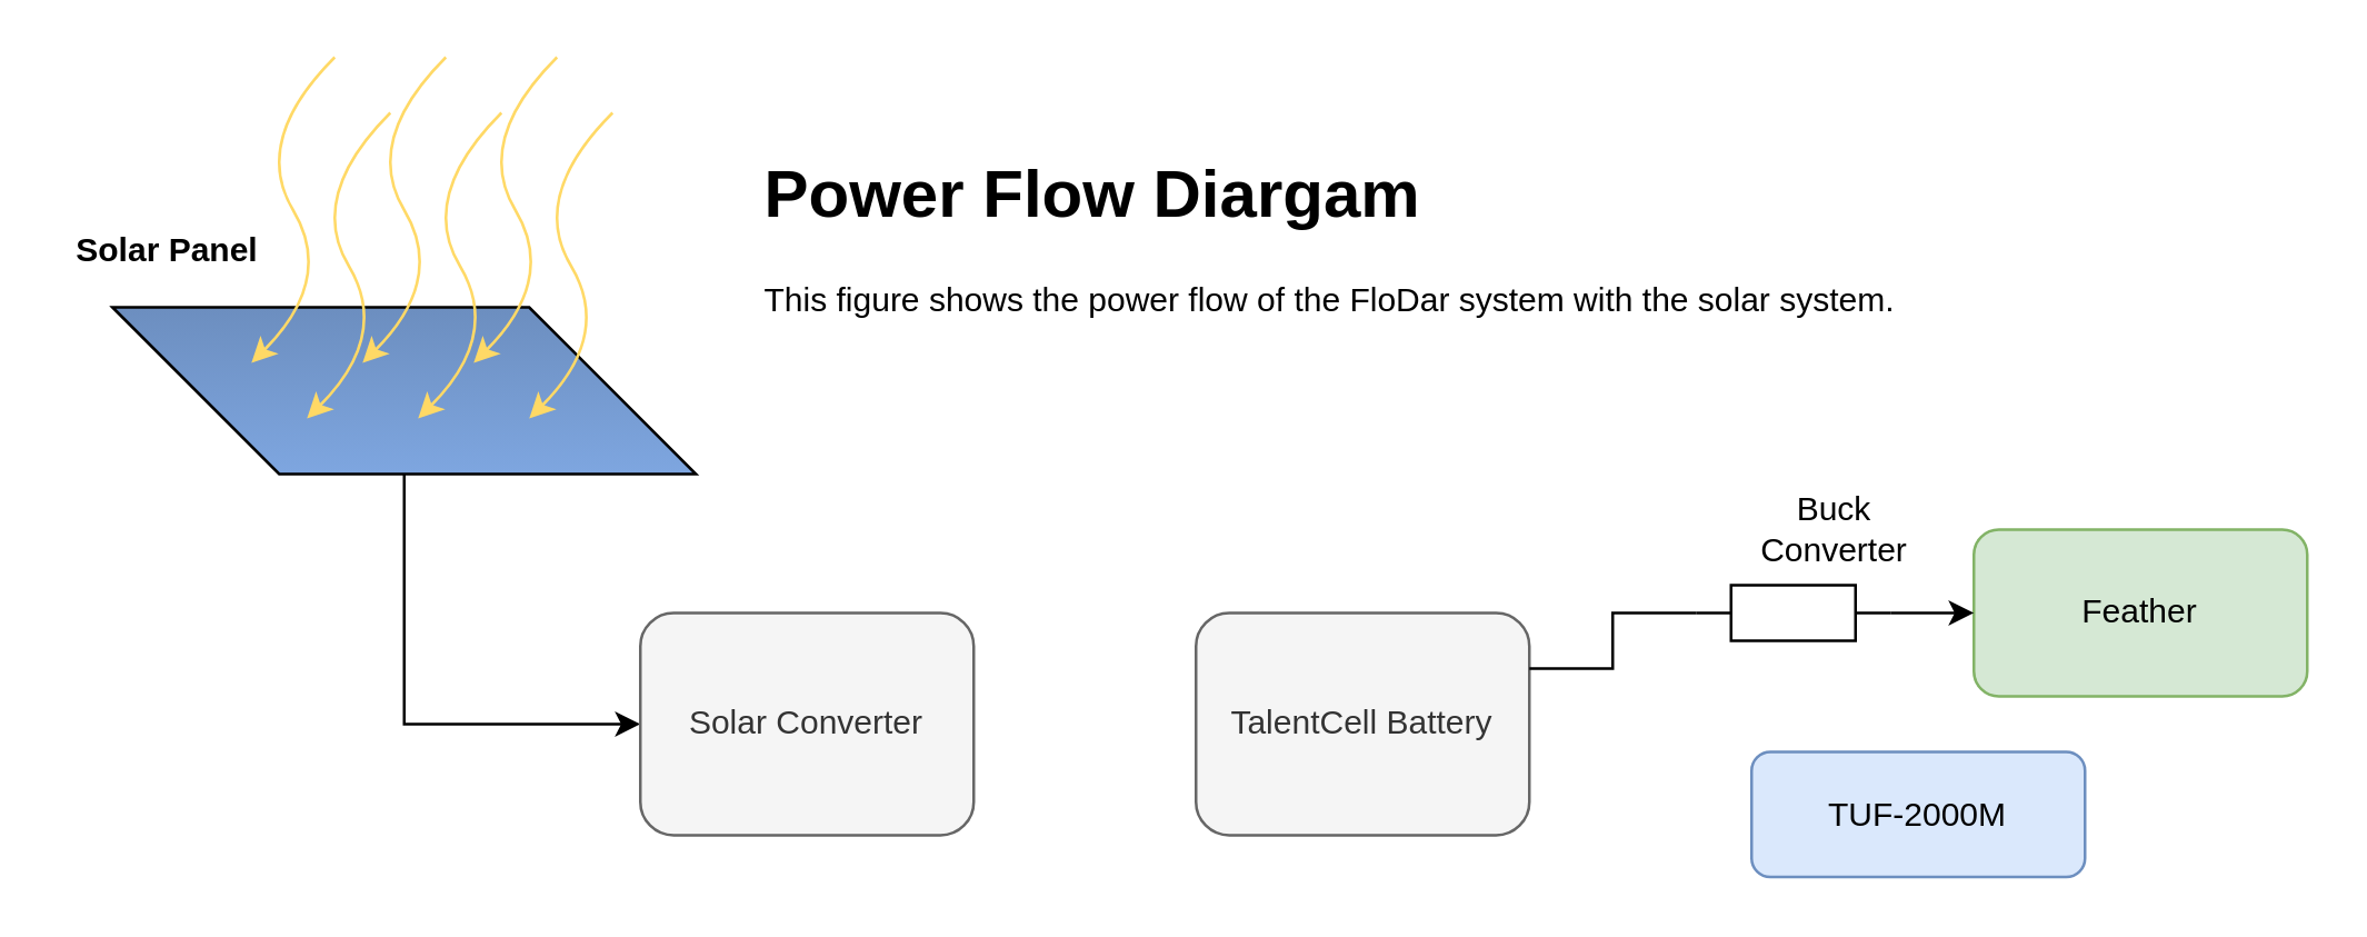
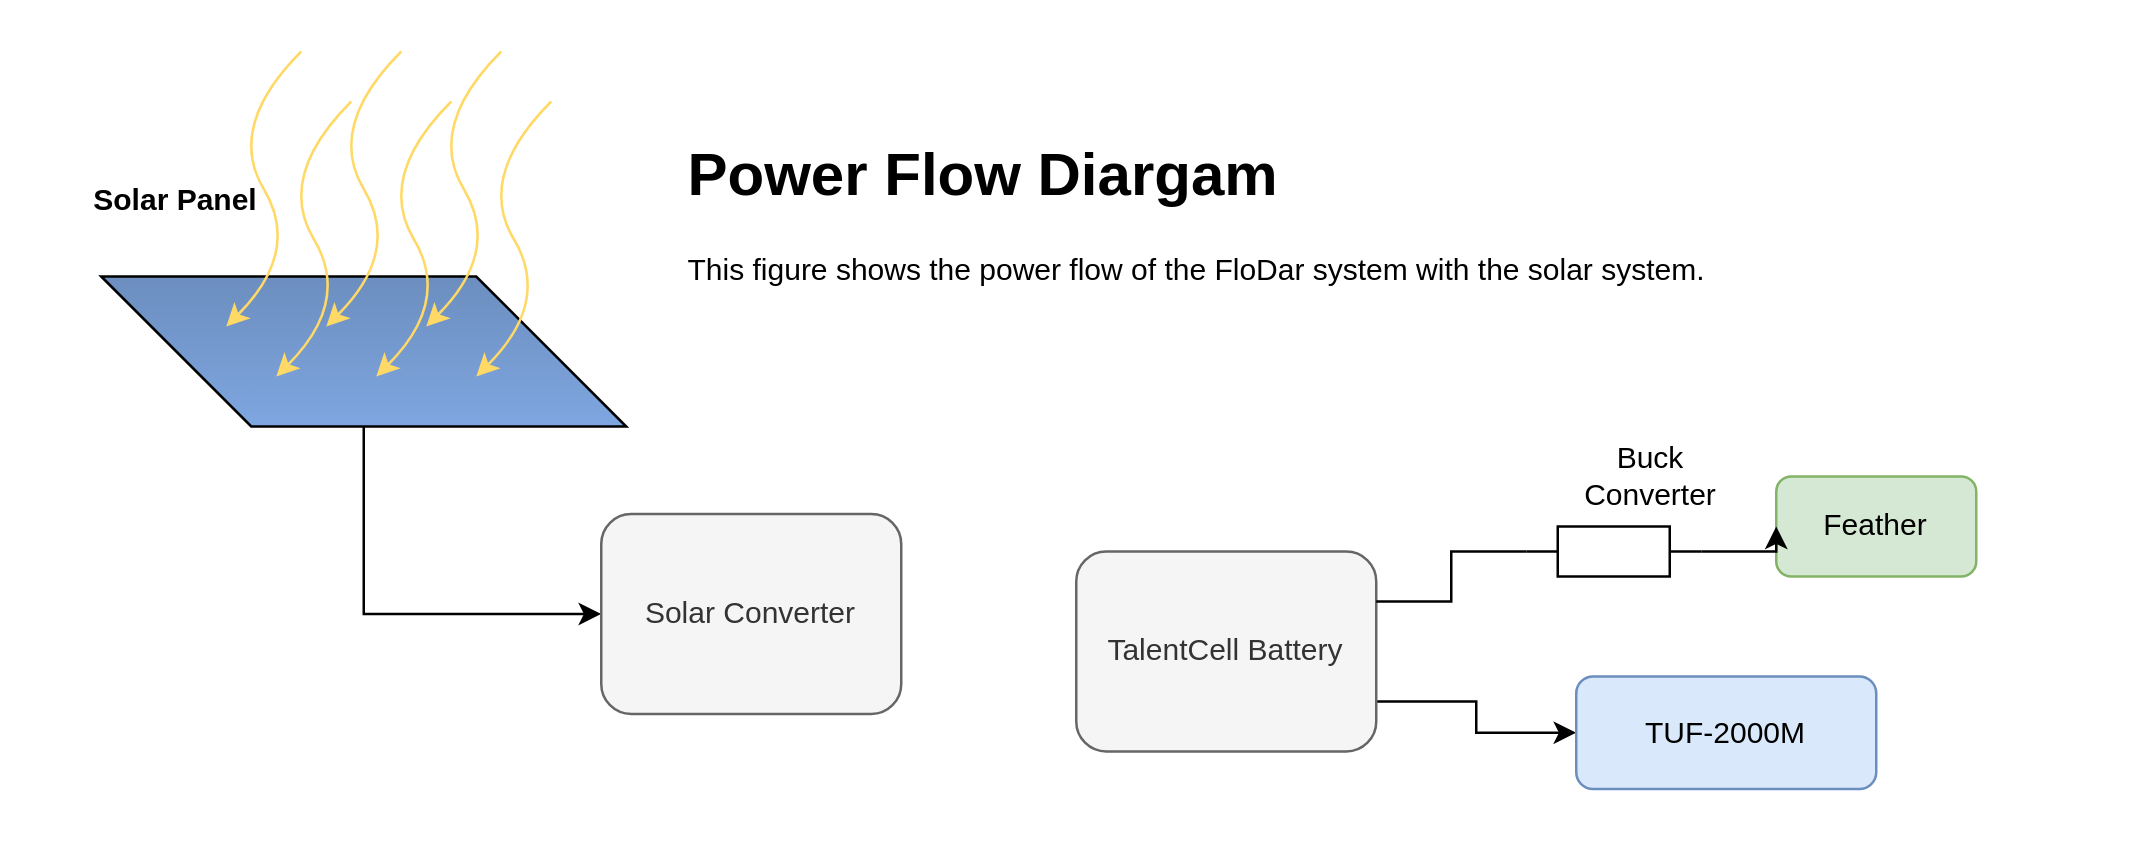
- <mxCell id="10" value="&lt;b&gt;Solar Panel&lt;/b&gt;" style="text;html=1;strokeColor=none;fillColor=none;align=center;verticalAlign=middle;whiteSpace=wrap;rounded=0;opacity=70;" vertex="1" parent="1"><mxGeometry x="20" y="80" width="80" height="20" as="geometry" /></mxCell>
+ <mxCell id="10" value="&lt;b&gt;Solar Panel&lt;/b&gt;" style="text;html=1;strokeColor=none;fillColor=none;align=center;verticalAlign=middle;whiteSpace=wrap;rounded=0;opacity=70;" vertex="1" parent="1"><mxGeometry x="30" y="70" width="80" height="20" as="geometry" /></mxCell>
- <mxCell id="14" value="Feather" style="rounded=1;whiteSpace=wrap;html=1;fillColor=#d5e8d4;strokeColor=#82b366;" vertex="1" parent="1"><mxGeometry x="710" y="190" width="120" height="60" as="geometry" /></mxCell>
+ <mxCell id="14" value="Feather" style="rounded=1;whiteSpace=wrap;html=1;fillColor=#d5e8d4;strokeColor=#82b366;" vertex="1" parent="1"><mxGeometry x="710" y="190" width="80" height="40" as="geometry" /></mxCell>
- <mxCell id="11" value="Solar Converter" style="rounded=1;whiteSpace=wrap;html=1;fillColor=#f5f5f5;strokeColor=#666666;fontColor=#333333;" vertex="1" parent="1"><mxGeometry x="230" y="220" width="120" height="80" as="geometry" /></mxCell>
+ <mxCell id="11" value="Solar Converter" style="rounded=1;whiteSpace=wrap;html=1;fillColor=#f5f5f5;strokeColor=#666666;fontColor=#333333;" vertex="1" parent="1"><mxGeometry x="240" y="205" width="120" height="80" as="geometry" /></mxCell>
+ <mxCell id="12" style="edgeStyle=orthogonalEdgeStyle;rounded=0;orthogonalLoop=1;jettySize=auto;html=1;exitX=1;exitY=0.75;exitDx=0;exitDy=0;entryX=0;entryY=0.5;entryDx=0;entryDy=0;" edge="1" parent="1" source="13" target="15"><mxGeometry relative="1" as="geometry" /></mxCell>
